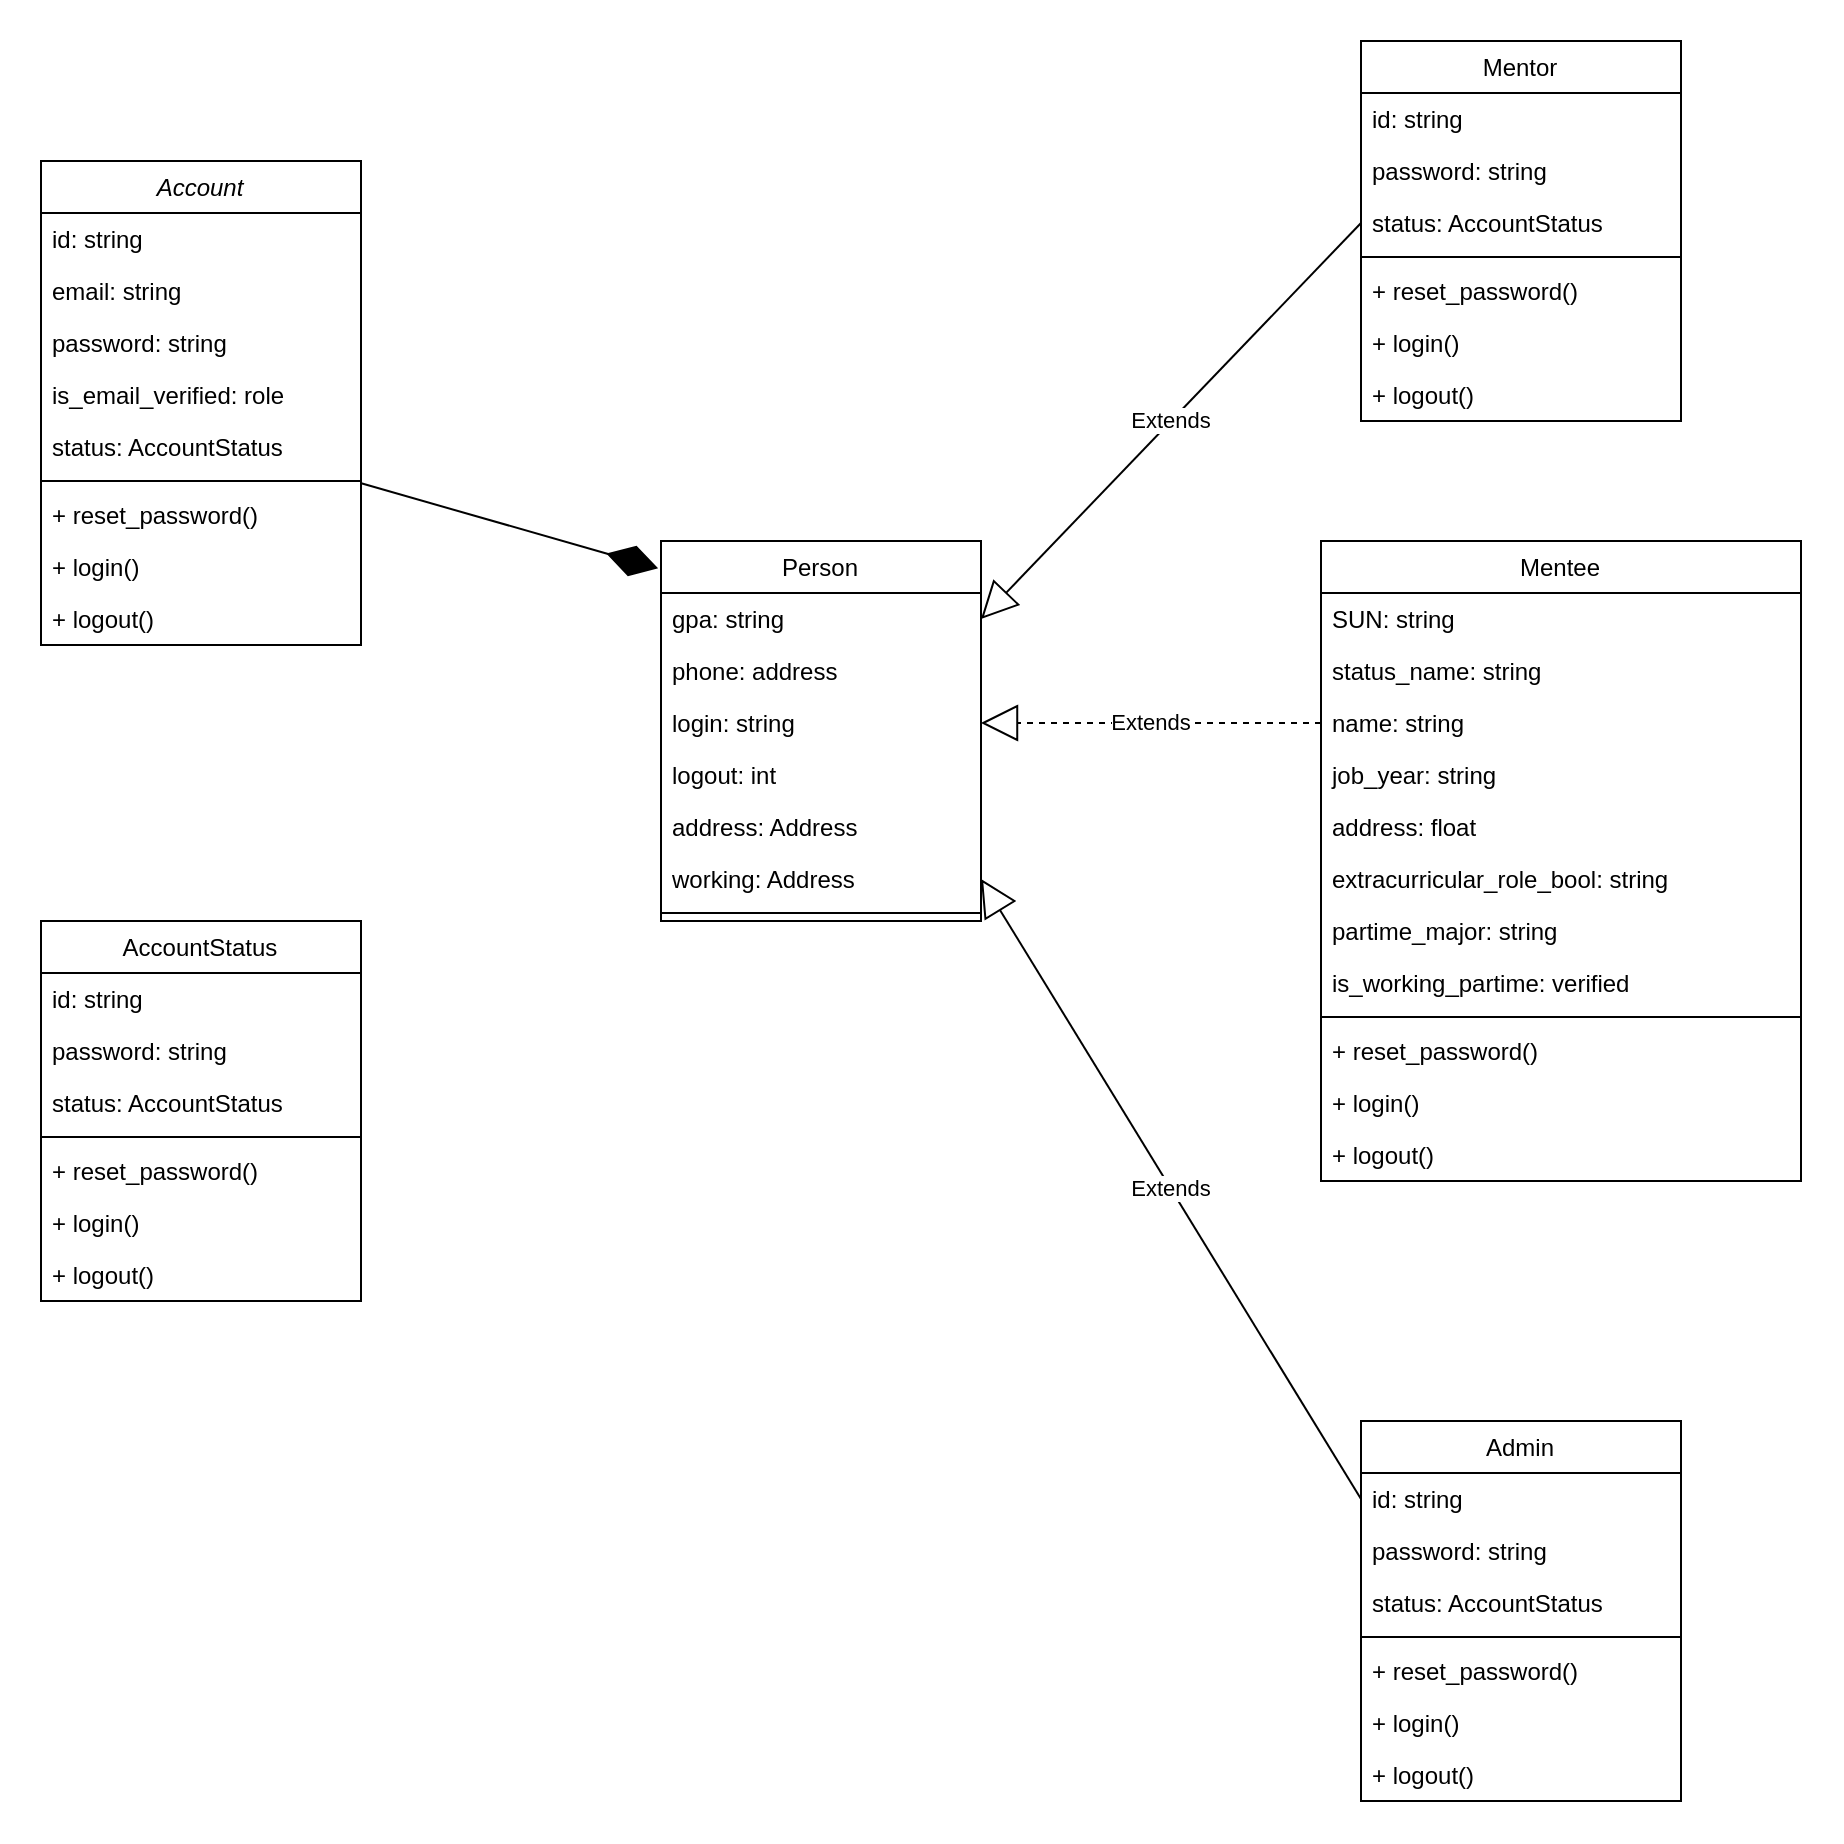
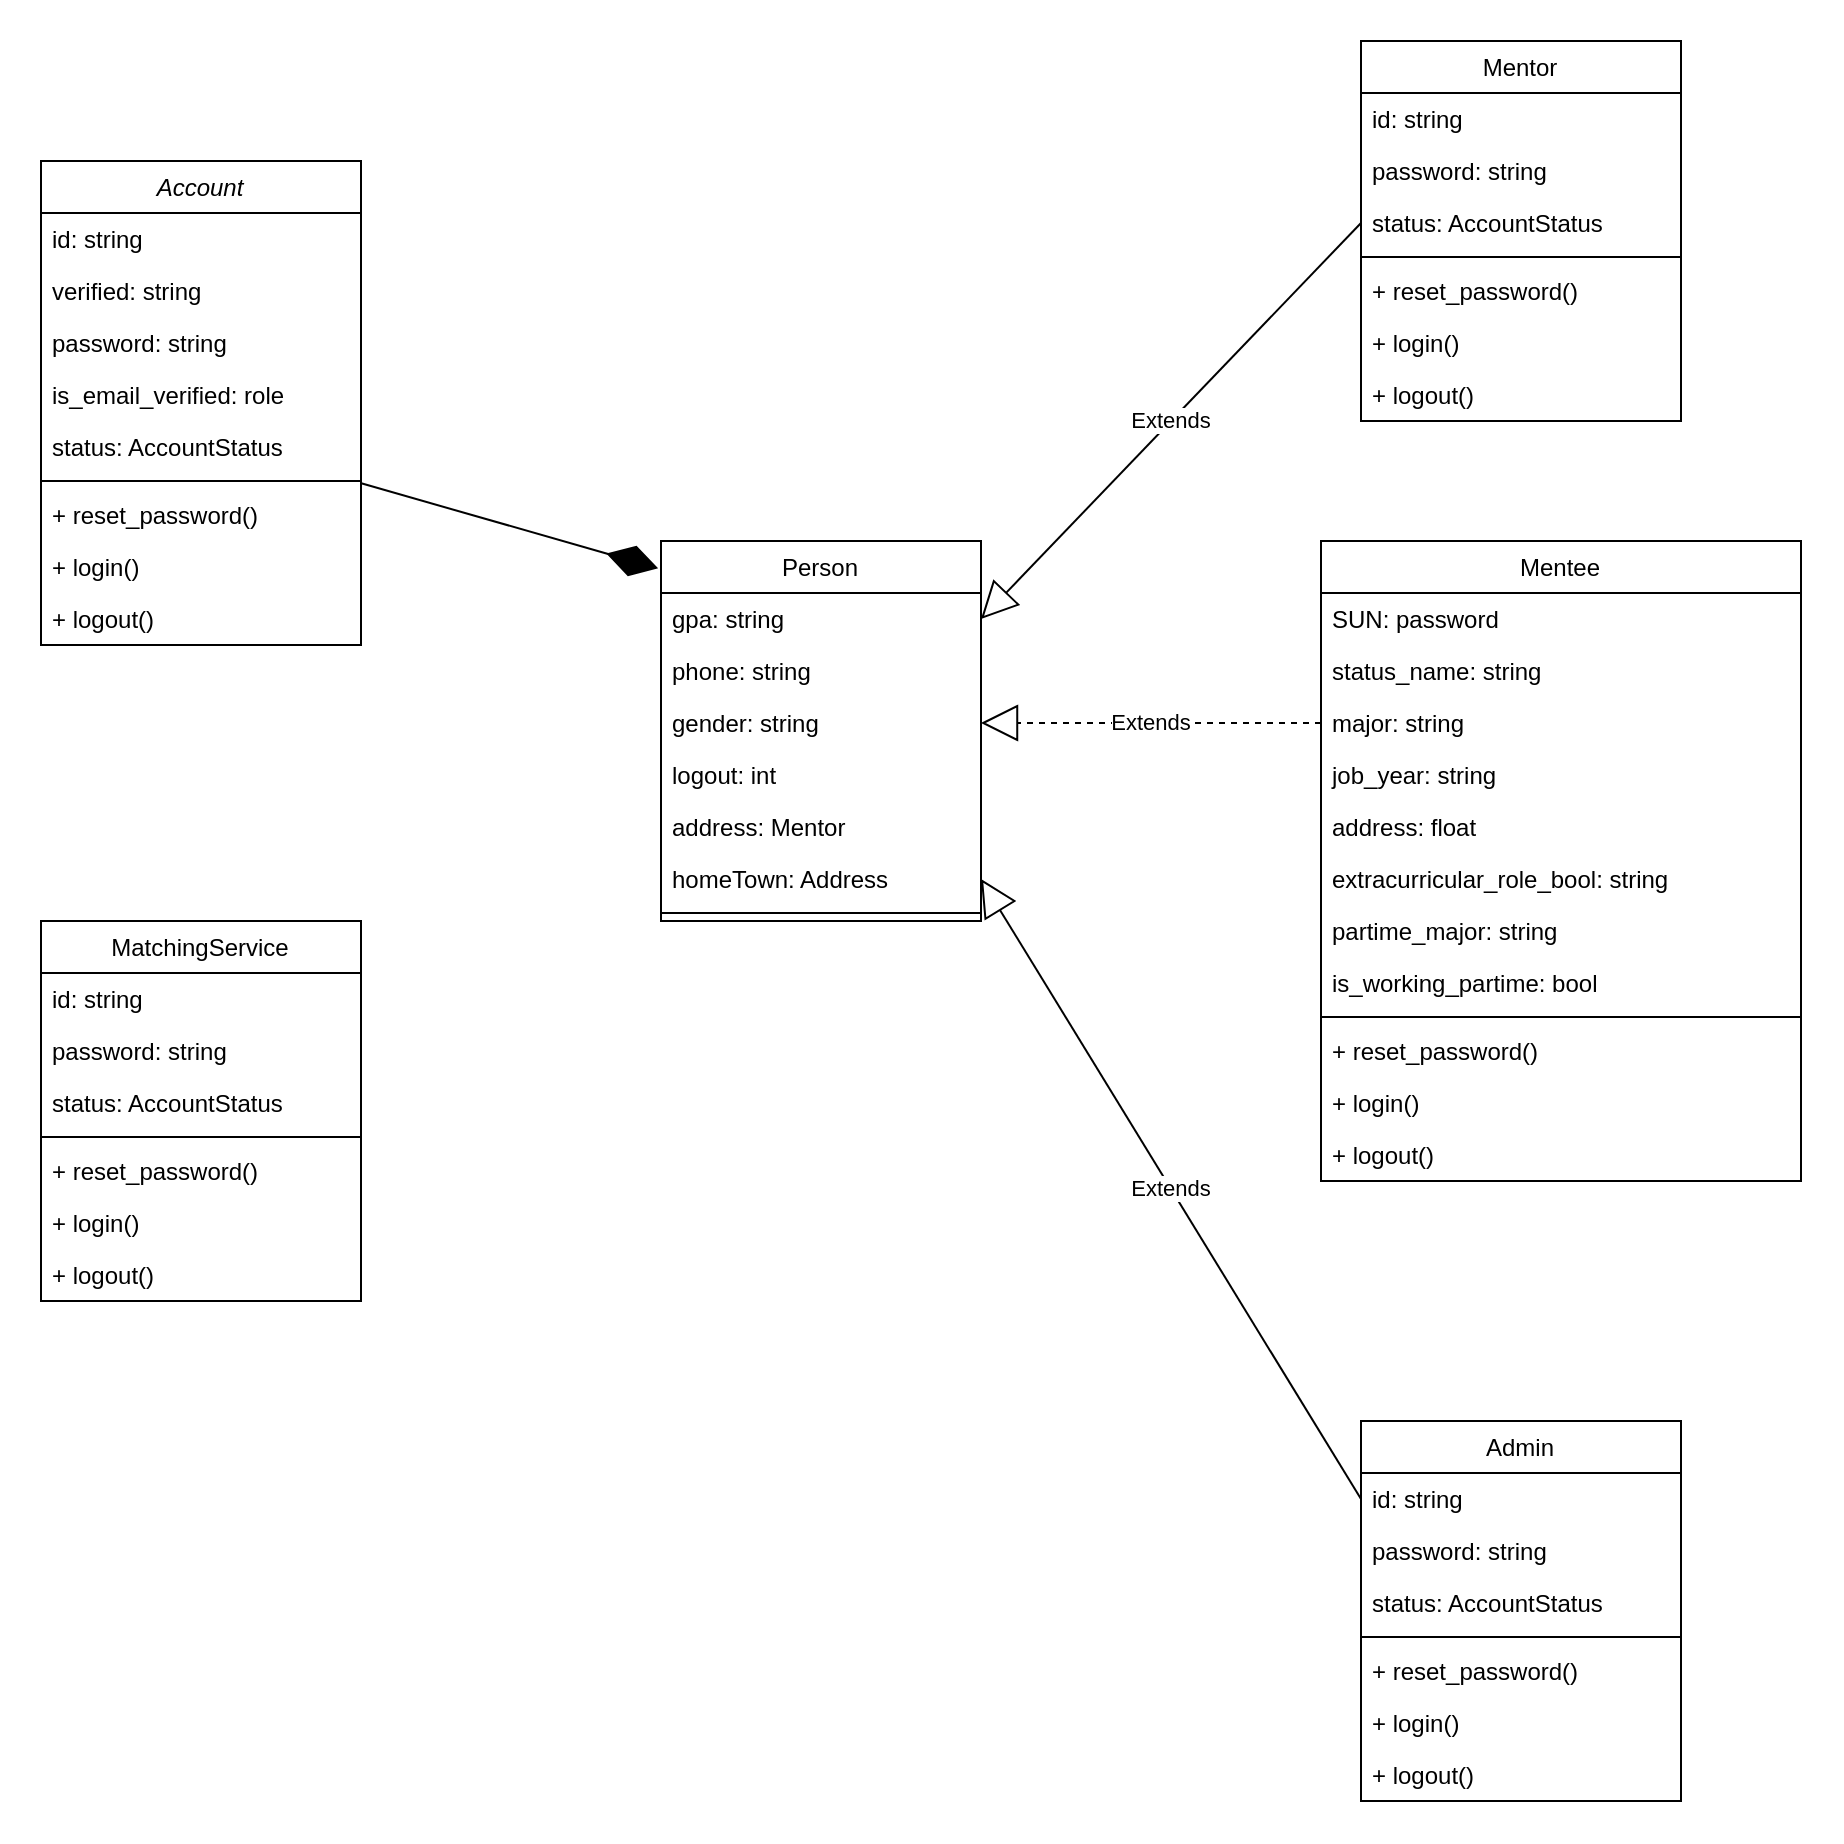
- <mxCell id="4" value="email: string" style="text;align=left;verticalAlign=top;spacingLeft=4;spacingRight=4;overflow=hidden;rotatable=0;points=[[0,0.5],[1,0.5]];portConstraint=eastwest;" vertex="1" parent="2"><mxGeometry y="52" width="160" height="26" as="geometry" /></mxCell>
+ <mxCell id="4" value="verified: string" style="text;align=left;verticalAlign=top;spacingLeft=4;spacingRight=4;overflow=hidden;rotatable=0;points=[[0,0.5],[1,0.5]];portConstraint=eastwest;" vertex="1" parent="2"><mxGeometry y="52" width="160" height="26" as="geometry" /></mxCell>
- <mxCell id="30" value="SUN: string" style="text;align=left;verticalAlign=top;spacingLeft=4;spacingRight=4;overflow=hidden;rotatable=0;points=[[0,0.5],[1,0.5]];portConstraint=eastwest;" vertex="1" parent="29"><mxGeometry y="26" width="240" height="26" as="geometry" /></mxCell>
+ <mxCell id="30" value="SUN: password" style="text;align=left;verticalAlign=top;spacingLeft=4;spacingRight=4;overflow=hidden;rotatable=0;points=[[0,0.5],[1,0.5]];portConstraint=eastwest;" vertex="1" parent="29"><mxGeometry y="26" width="240" height="26" as="geometry" /></mxCell>
- <mxCell id="14" value="phone: address" style="text;align=left;verticalAlign=top;spacingLeft=4;spacingRight=4;overflow=hidden;rotatable=0;points=[[0,0.5],[1,0.5]];portConstraint=eastwest;rounded=0;shadow=0;html=0;" vertex="1" parent="12"><mxGeometry y="52" width="160" height="26" as="geometry" /></mxCell>
+ <mxCell id="14" value="phone: string" style="text;align=left;verticalAlign=top;spacingLeft=4;spacingRight=4;overflow=hidden;rotatable=0;points=[[0,0.5],[1,0.5]];portConstraint=eastwest;rounded=0;shadow=0;html=0;" vertex="1" parent="12"><mxGeometry y="52" width="160" height="26" as="geometry" /></mxCell>
- <mxCell id="15" value="login: string" style="text;align=left;verticalAlign=top;spacingLeft=4;spacingRight=4;overflow=hidden;rotatable=0;points=[[0,0.5],[1,0.5]];portConstraint=eastwest;rounded=0;shadow=0;html=0;" vertex="1" parent="12"><mxGeometry y="78" width="160" height="26" as="geometry" /></mxCell>
+ <mxCell id="15" value="gender: string" style="text;align=left;verticalAlign=top;spacingLeft=4;spacingRight=4;overflow=hidden;rotatable=0;points=[[0,0.5],[1,0.5]];portConstraint=eastwest;rounded=0;shadow=0;html=0;" vertex="1" parent="12"><mxGeometry y="78" width="160" height="26" as="geometry" /></mxCell>
- <mxCell id="32" value="name: string" style="text;align=left;verticalAlign=top;spacingLeft=4;spacingRight=4;overflow=hidden;rotatable=0;points=[[0,0.5],[1,0.5]];portConstraint=eastwest;rounded=0;shadow=0;html=0;" vertex="1" parent="29"><mxGeometry y="78" width="240" height="26" as="geometry" /></mxCell>
+ <mxCell id="32" value="major: string" style="text;align=left;verticalAlign=top;spacingLeft=4;spacingRight=4;overflow=hidden;rotatable=0;points=[[0,0.5],[1,0.5]];portConstraint=eastwest;rounded=0;shadow=0;html=0;" vertex="1" parent="29"><mxGeometry y="78" width="240" height="26" as="geometry" /></mxCell>
- <mxCell id="17" value="address: Address" style="text;align=left;verticalAlign=top;spacingLeft=4;spacingRight=4;overflow=hidden;rotatable=0;points=[[0,0.5],[1,0.5]];portConstraint=eastwest;rounded=0;shadow=0;html=0;" vertex="1" parent="12"><mxGeometry y="130" width="160" height="26" as="geometry" /></mxCell>
+ <mxCell id="17" value="address: Mentor" style="text;align=left;verticalAlign=top;spacingLeft=4;spacingRight=4;overflow=hidden;rotatable=0;points=[[0,0.5],[1,0.5]];portConstraint=eastwest;rounded=0;shadow=0;html=0;" vertex="1" parent="12"><mxGeometry y="130" width="160" height="26" as="geometry" /></mxCell>
- <mxCell id="18" value="working: Address" style="text;align=left;verticalAlign=top;spacingLeft=4;spacingRight=4;overflow=hidden;rotatable=0;points=[[0,0.5],[1,0.5]];portConstraint=eastwest;rounded=0;shadow=0;html=0;" vertex="1" parent="12"><mxGeometry y="156" width="160" height="26" as="geometry" /></mxCell>
+ <mxCell id="18" value="homeTown: Address" style="text;align=left;verticalAlign=top;spacingLeft=4;spacingRight=4;overflow=hidden;rotatable=0;points=[[0,0.5],[1,0.5]];portConstraint=eastwest;rounded=0;shadow=0;html=0;" vertex="1" parent="12"><mxGeometry y="156" width="160" height="26" as="geometry" /></mxCell>
- <mxCell id="52" value="AccountStatus" style="swimlane;fontStyle=0;align=center;verticalAlign=top;childLayout=stackLayout;horizontal=1;startSize=26;horizontalStack=0;resizeParent=1;resizeLast=0;collapsible=1;marginBottom=0;rounded=0;shadow=0;strokeWidth=1;" vertex="1" parent="1"><mxGeometry x="20" y="460" width="160" height="190" as="geometry"><mxRectangle x="230" y="140" width="160" height="26" as="alternateBounds" /></mxGeometry></mxCell>
+ <mxCell id="52" value="MatchingService" style="swimlane;fontStyle=0;align=center;verticalAlign=top;childLayout=stackLayout;horizontal=1;startSize=26;horizontalStack=0;resizeParent=1;resizeLast=0;collapsible=1;marginBottom=0;rounded=0;shadow=0;strokeWidth=1;" vertex="1" parent="1"><mxGeometry x="20" y="460" width="160" height="190" as="geometry"><mxRectangle x="230" y="140" width="160" height="26" as="alternateBounds" /></mxGeometry></mxCell>
- <mxCell id="37" value="is_working_partime: verified" style="text;align=left;verticalAlign=top;spacingLeft=4;spacingRight=4;overflow=hidden;rotatable=0;points=[[0,0.5],[1,0.5]];portConstraint=eastwest;rounded=0;shadow=0;html=0;" vertex="1" parent="29"><mxGeometry y="208" width="240" height="26" as="geometry" /></mxCell>
+ <mxCell id="37" value="is_working_partime: bool" style="text;align=left;verticalAlign=top;spacingLeft=4;spacingRight=4;overflow=hidden;rotatable=0;points=[[0,0.5],[1,0.5]];portConstraint=eastwest;rounded=0;shadow=0;html=0;" vertex="1" parent="29"><mxGeometry y="208" width="240" height="26" as="geometry" /></mxCell>
